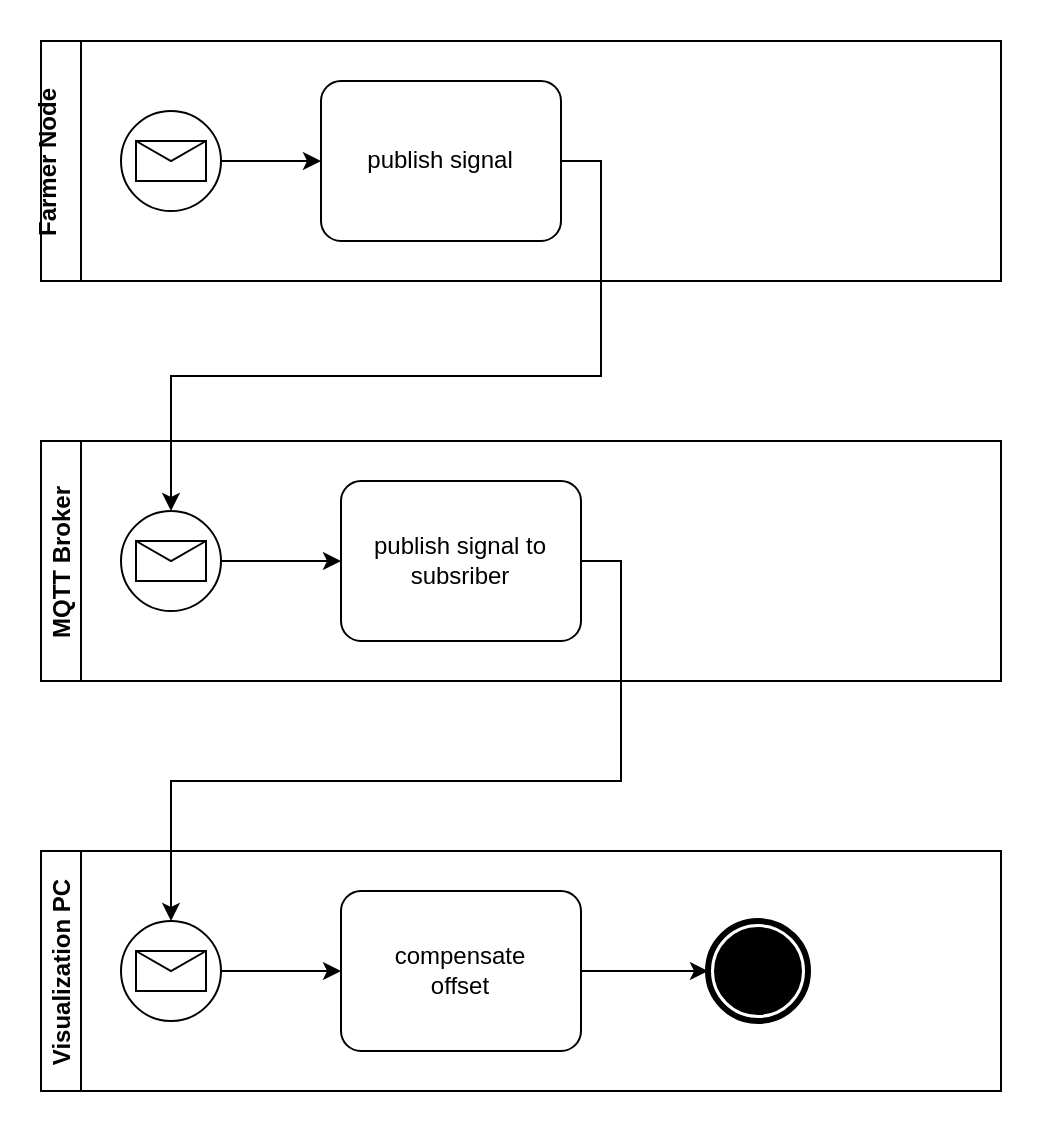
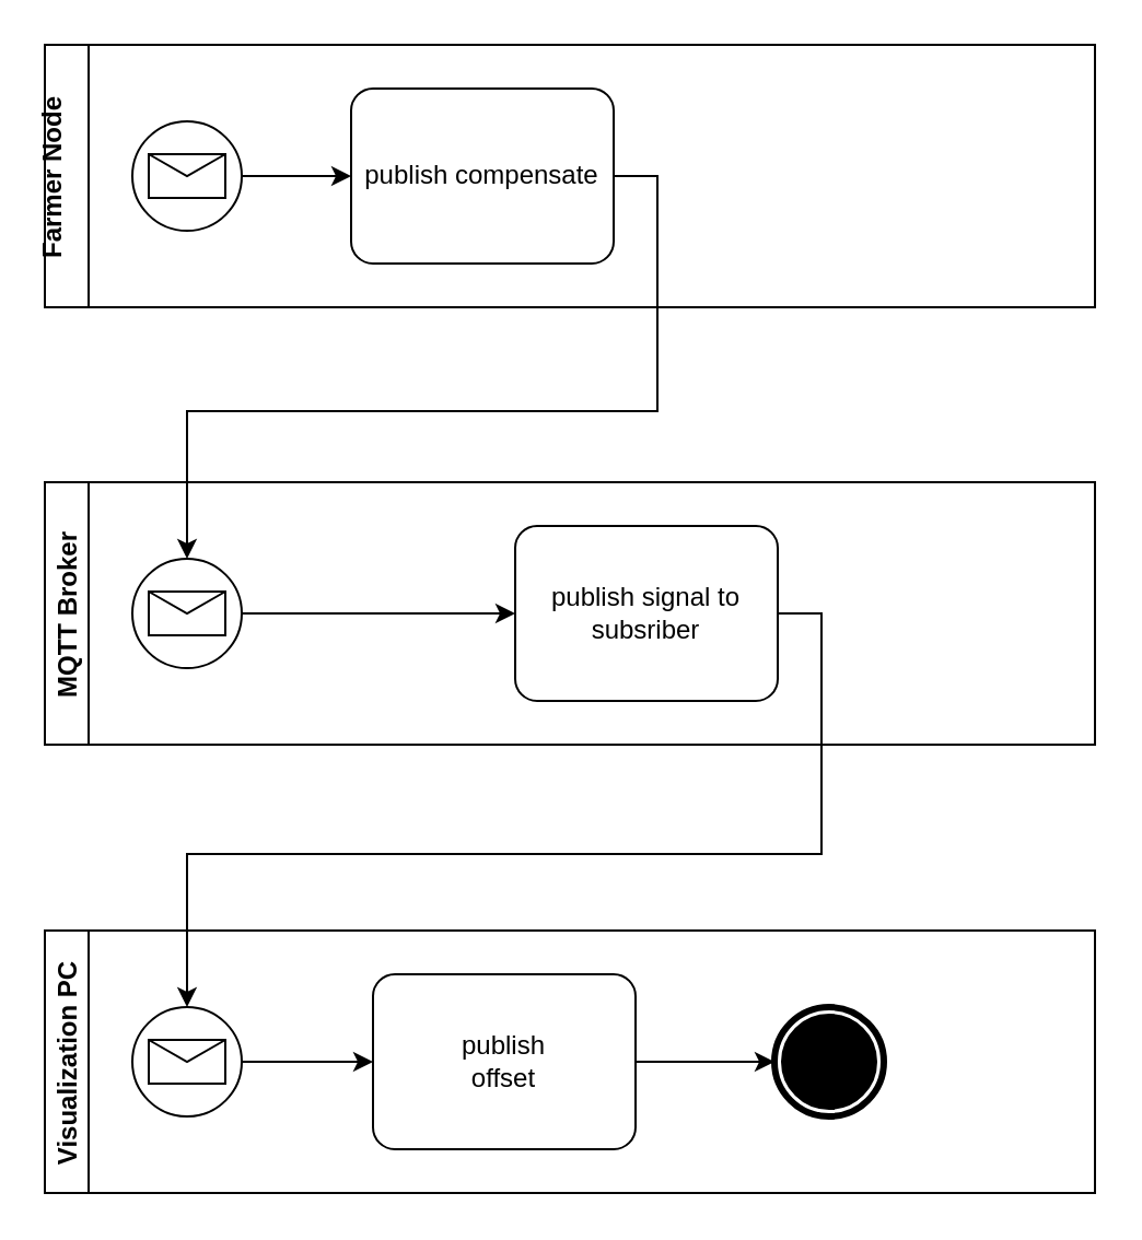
- <mxCell id="5" value="publish signal" style="points=[[0.25,0,0],[0.5,0,0],[0.75,0,0],[1,0.25,0],[1,0.5,0],[1,0.75,0],[0.75,1,0],[0.5,1,0],[0.25,1,0],[0,0.75,0],[0,0.5,0],[0,0.25,0]];shape=mxgraph.bpmn.task;whiteSpace=wrap;rectStyle=rounded;size=10;taskMarker=abstract;" vertex="1" parent="2"><mxGeometry x="140" y="20" width="120" height="80" as="geometry" /></mxCell>
+ <mxCell id="5" value="publish compensate" style="points=[[0.25,0,0],[0.5,0,0],[0.75,0,0],[1,0.25,0],[1,0.5,0],[1,0.75,0],[0.75,1,0],[0.5,1,0],[0.25,1,0],[0,0.75,0],[0,0.5,0],[0,0.25,0]];shape=mxgraph.bpmn.task;whiteSpace=wrap;rectStyle=rounded;size=10;taskMarker=abstract;" vertex="1" parent="2"><mxGeometry x="140" y="20" width="120" height="80" as="geometry" /></mxCell>
- <mxCell id="7" value="publish signal to subsriber" style="points=[[0.25,0,0],[0.5,0,0],[0.75,0,0],[1,0.25,0],[1,0.5,0],[1,0.75,0],[0.75,1,0],[0.5,1,0],[0.25,1,0],[0,0.75,0],[0,0.5,0],[0,0.25,0]];shape=mxgraph.bpmn.task;whiteSpace=wrap;rectStyle=rounded;size=10;taskMarker=abstract;" vertex="1" parent="6"><mxGeometry x="150" y="20" width="120" height="80" as="geometry" /></mxCell>
+ <mxCell id="7" value="publish signal to subsriber" style="points=[[0.25,0,0],[0.5,0,0],[0.75,0,0],[1,0.25,0],[1,0.5,0],[1,0.75,0],[0.75,1,0],[0.5,1,0],[0.25,1,0],[0,0.75,0],[0,0.5,0],[0,0.25,0]];shape=mxgraph.bpmn.task;whiteSpace=wrap;rectStyle=rounded;size=10;taskMarker=abstract;" vertex="1" parent="6"><mxGeometry x="215" y="20" width="120" height="80" as="geometry" /></mxCell>
- <mxCell id="14" value="compensate&#10;offset" style="points=[[0.25,0,0],[0.5,0,0],[0.75,0,0],[1,0.25,0],[1,0.5,0],[1,0.75,0],[0.75,1,0],[0.5,1,0],[0.25,1,0],[0,0.75,0],[0,0.5,0],[0,0.25,0]];shape=mxgraph.bpmn.task;whiteSpace=wrap;rectStyle=rounded;size=10;taskMarker=abstract;" vertex="1" parent="10"><mxGeometry x="150" y="20" width="120" height="80" as="geometry" /></mxCell>
+ <mxCell id="14" value="publish&#10;offset" style="points=[[0.25,0,0],[0.5,0,0],[0.75,0,0],[1,0.25,0],[1,0.5,0],[1,0.75,0],[0.75,1,0],[0.5,1,0],[0.25,1,0],[0,0.75,0],[0,0.5,0],[0,0.25,0]];shape=mxgraph.bpmn.task;whiteSpace=wrap;rectStyle=rounded;size=10;taskMarker=abstract;" vertex="1" parent="10"><mxGeometry x="150" y="20" width="120" height="80" as="geometry" /></mxCell>
